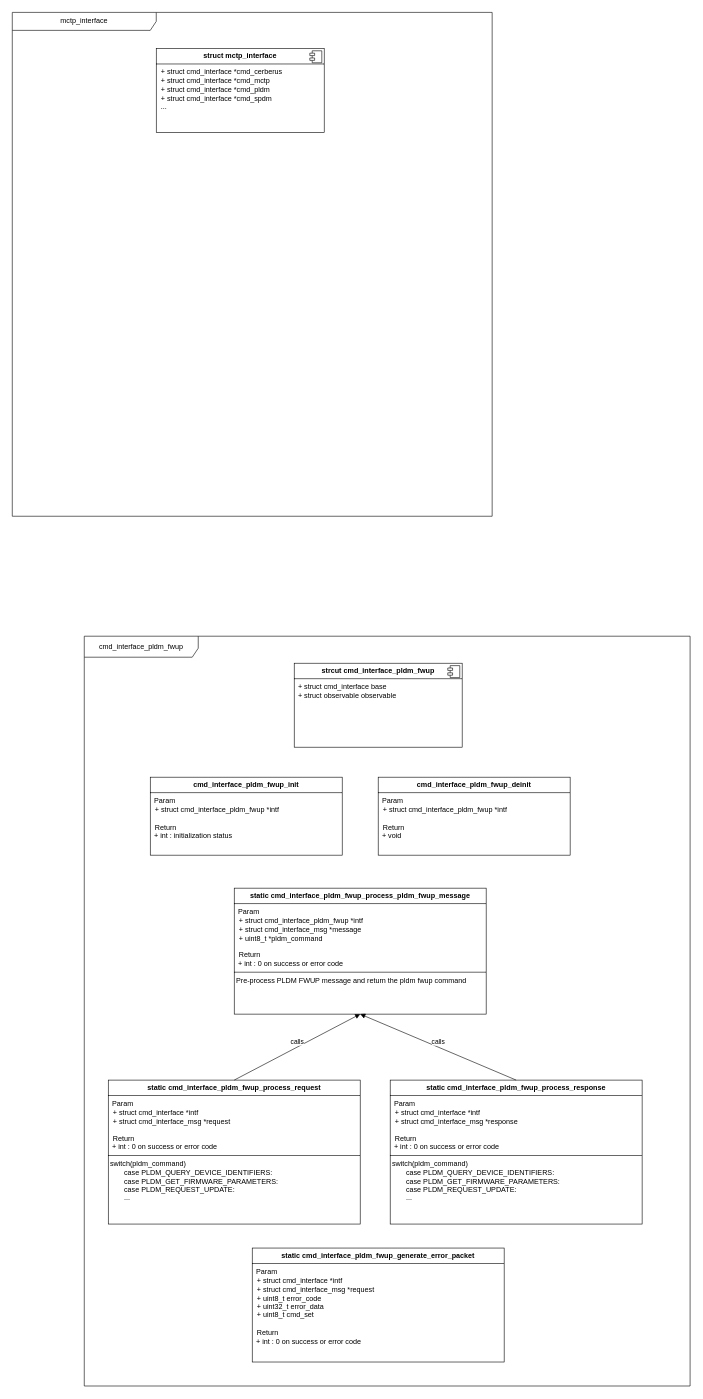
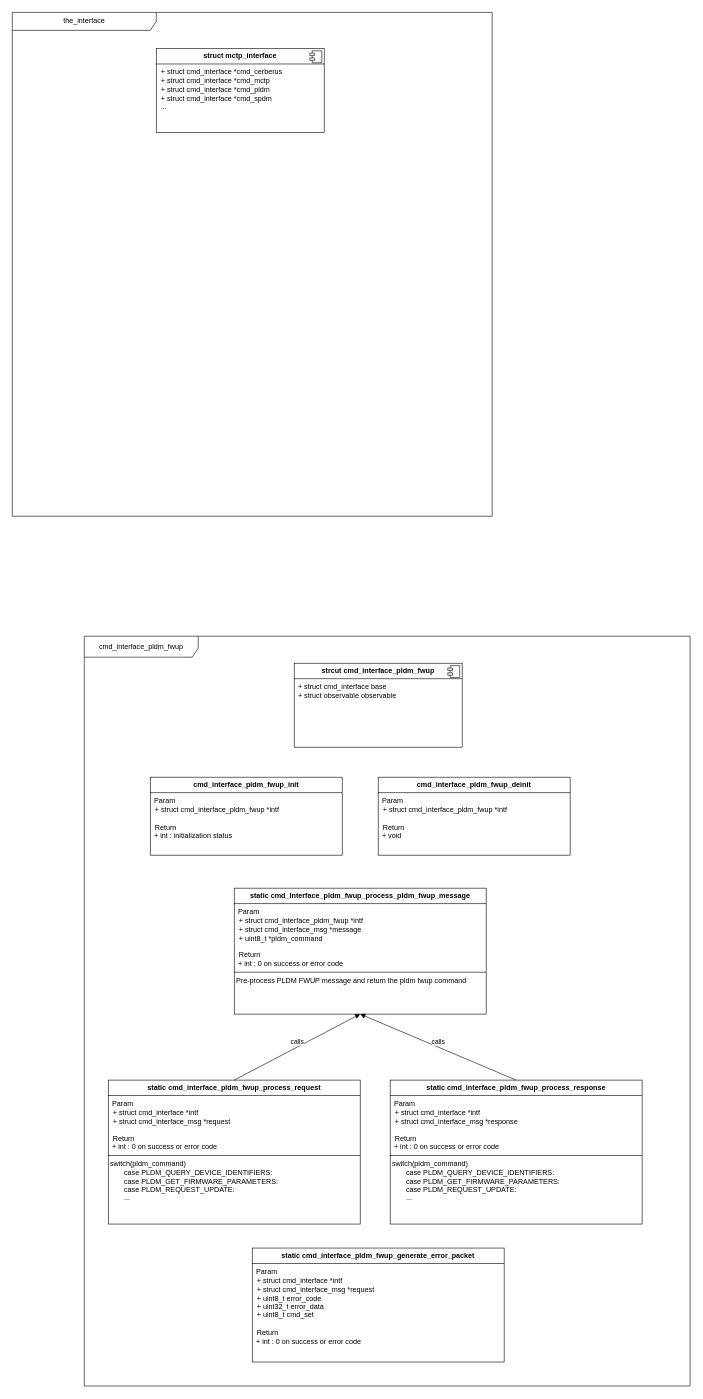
- <mxCell id="2" value="mctp_interface" style="shape=umlFrame;whiteSpace=wrap;html=1;pointerEvents=0;width=240;height=30;" parent="1" vertex="1"><mxGeometry x="20" y="20" width="800" height="840" as="geometry" /></mxCell>
+ <mxCell id="2" value="the_interface" style="shape=umlFrame;whiteSpace=wrap;html=1;pointerEvents=0;width=240;height=30;" parent="1" vertex="1"><mxGeometry x="20" y="20" width="800" height="840" as="geometry" /></mxCell>
